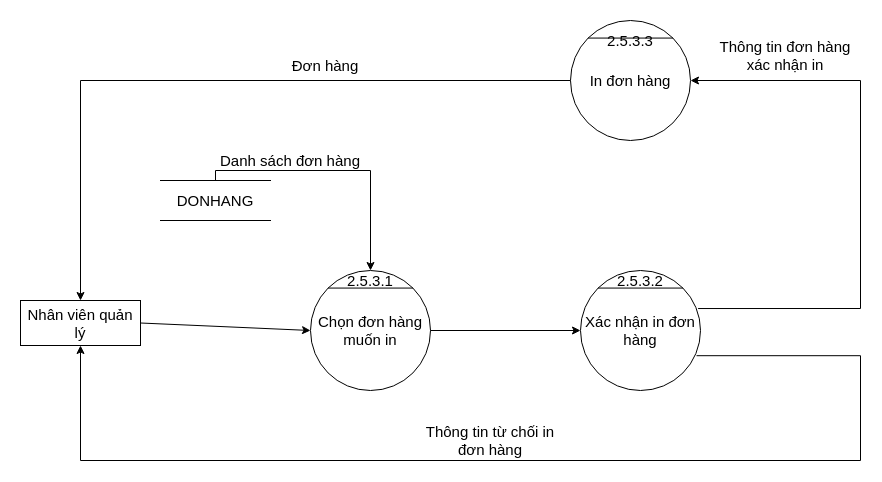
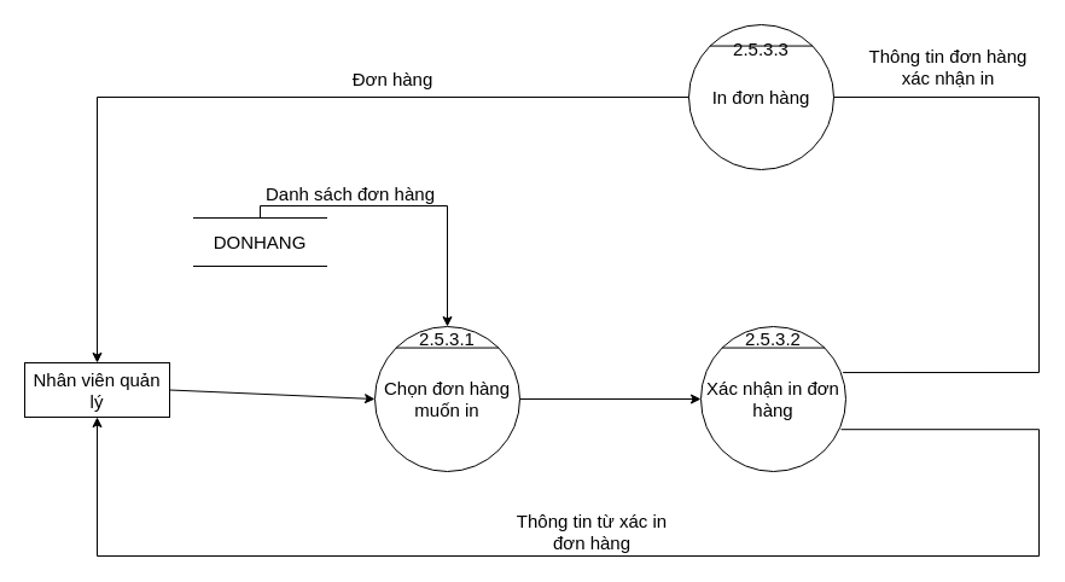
- <mxCell id="17" value="" style="edgeStyle=segmentEdgeStyle;endArrow=classic;html=1;rounded=0;exitX=0.98;exitY=0.317;exitDx=0;exitDy=0;entryX=1;entryY=0.5;entryDx=0;entryDy=0;exitPerimeter=0;fontSize=15;" edge="1" parent="1" source="8" target="14"><mxGeometry width="50" height="50" relative="1" as="geometry"><mxPoint x="410" y="240" as="sourcePoint" /><mxPoint x="460" y="190" as="targetPoint" /><Array as="points"><mxPoint x="860" y="308" /><mxPoint x="860" y="80" /></Array></mxGeometry></mxCell>
+ <mxCell id="17" value="" style="edgeStyle=segmentEdgeStyle;endArrow=none;html=1;rounded=0;exitX=0.98;exitY=0.317;exitDx=0;exitDy=0;entryX=1;entryY=0.5;entryDx=0;entryDy=0;exitPerimeter=0;fontSize=15;" edge="1" parent="1" source="8" target="14"><mxGeometry width="50" height="50" relative="1" as="geometry"><mxPoint x="410" y="240" as="sourcePoint" /><mxPoint x="460" y="190" as="targetPoint" /><Array as="points"><mxPoint x="860" y="308" /><mxPoint x="860" y="80" /></Array></mxGeometry></mxCell>
- <mxCell id="21" value="Thông tin từ chối in đơn hàng" style="text;html=1;strokeColor=none;fillColor=none;align=center;verticalAlign=middle;whiteSpace=wrap;rounded=0;fontSize=15;" vertex="1" parent="1"><mxGeometry x="415" y="420" width="150" height="40" as="geometry" /></mxCell>
+ <mxCell id="21" value="Thông tin từ xác in đơn hàng" style="text;html=1;strokeColor=none;fillColor=none;align=center;verticalAlign=middle;whiteSpace=wrap;rounded=0;fontSize=15;" vertex="1" parent="1"><mxGeometry x="415" y="420" width="150" height="40" as="geometry" /></mxCell>
